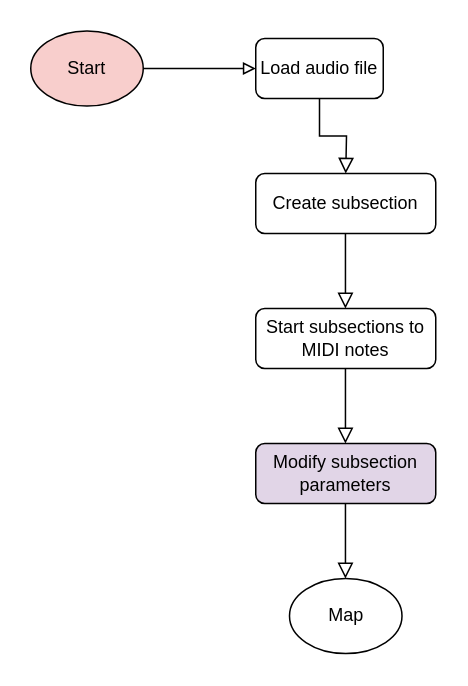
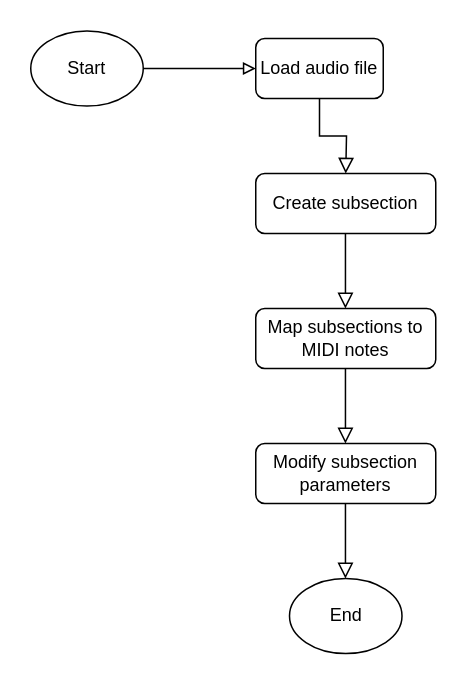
- <mxCell id="10" value="Start&lt;br&gt;" style="ellipse;whiteSpace=wrap;html=1;fillColor=#f8cecc;" vertex="1" parent="1"><mxGeometry x="20" y="20" width="75" height="50" as="geometry" /></mxCell>
+ <mxCell id="10" value="Start&lt;br&gt;" style="ellipse;whiteSpace=wrap;html=1;" vertex="1" parent="1"><mxGeometry x="20" y="20" width="75" height="50" as="geometry" /></mxCell>
- <mxCell id="5" value="Start subsections to MIDI notes" style="rounded=1;whiteSpace=wrap;html=1;fontSize=12;glass=0;strokeWidth=1;shadow=0;" parent="1" vertex="1"><mxGeometry x="170" y="205" width="120" height="40" as="geometry" /></mxCell>
+ <mxCell id="5" value="Map subsections to MIDI notes" style="rounded=1;whiteSpace=wrap;html=1;fontSize=12;glass=0;strokeWidth=1;shadow=0;" parent="1" vertex="1"><mxGeometry x="170" y="205" width="120" height="40" as="geometry" /></mxCell>
- <mxCell id="11" value="Modify subsection parameters" style="rounded=1;whiteSpace=wrap;html=1;fontSize=12;glass=0;strokeWidth=1;shadow=0;fillColor=#e1d5e7;" vertex="1" parent="1"><mxGeometry x="170" y="295" width="120" height="40" as="geometry" /></mxCell>
+ <mxCell id="11" value="Modify subsection parameters" style="rounded=1;whiteSpace=wrap;html=1;fontSize=12;glass=0;strokeWidth=1;shadow=0;" vertex="1" parent="1"><mxGeometry x="170" y="295" width="120" height="40" as="geometry" /></mxCell>
- <mxCell id="7" value="Map" style="ellipse;whiteSpace=wrap;html=1;" vertex="1" parent="1"><mxGeometry x="192.5" y="385" width="75" height="50" as="geometry" /></mxCell>
+ <mxCell id="7" value="End" style="ellipse;whiteSpace=wrap;html=1;" vertex="1" parent="1"><mxGeometry x="192.5" y="385" width="75" height="50" as="geometry" /></mxCell>
